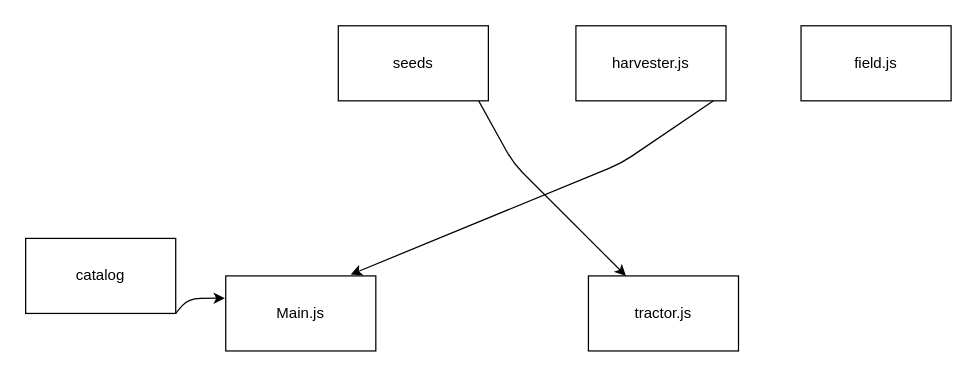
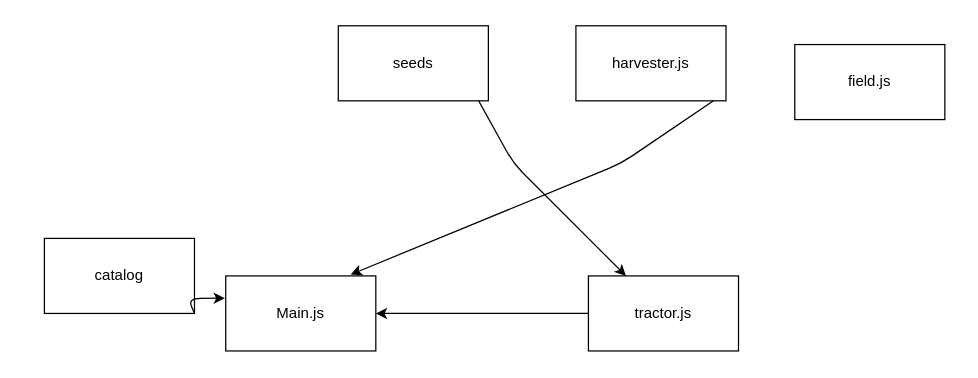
- <mxCell id="8" value="field.js" style="whiteSpace=wrap;html=1;" vertex="1" parent="1"><mxGeometry x="640" y="20" width="120" height="60" as="geometry" /></mxCell>
+ <mxCell id="8" value="field.js" style="whiteSpace=wrap;html=1;" vertex="1" parent="1"><mxGeometry x="635" y="35" width="120" height="60" as="geometry" /></mxCell>
- <mxCell id="10" value="catalog" style="whiteSpace=wrap;html=1;" vertex="1" parent="1"><mxGeometry x="20" y="190" width="120" height="60" as="geometry" /></mxCell>
+ <mxCell id="10" value="catalog" style="whiteSpace=wrap;html=1;" vertex="1" parent="1"><mxGeometry x="35" y="190" width="120" height="60" as="geometry" /></mxCell>
+ <mxCell id="7" value="" style="endArrow=classic;html=1;entryX=1;entryY=0.5;entryDx=0;entryDy=0;exitX=0;exitY=0.5;exitDx=0;exitDy=0;" edge="1" parent="1" source="2" target="3"><mxGeometry width="50" height="50" relative="1" as="geometry"><mxPoint x="586.12" y="80" as="sourcePoint" /><mxPoint x="289.96" y="228.86" as="targetPoint" /><Array as="points" /></mxGeometry></mxCell>
